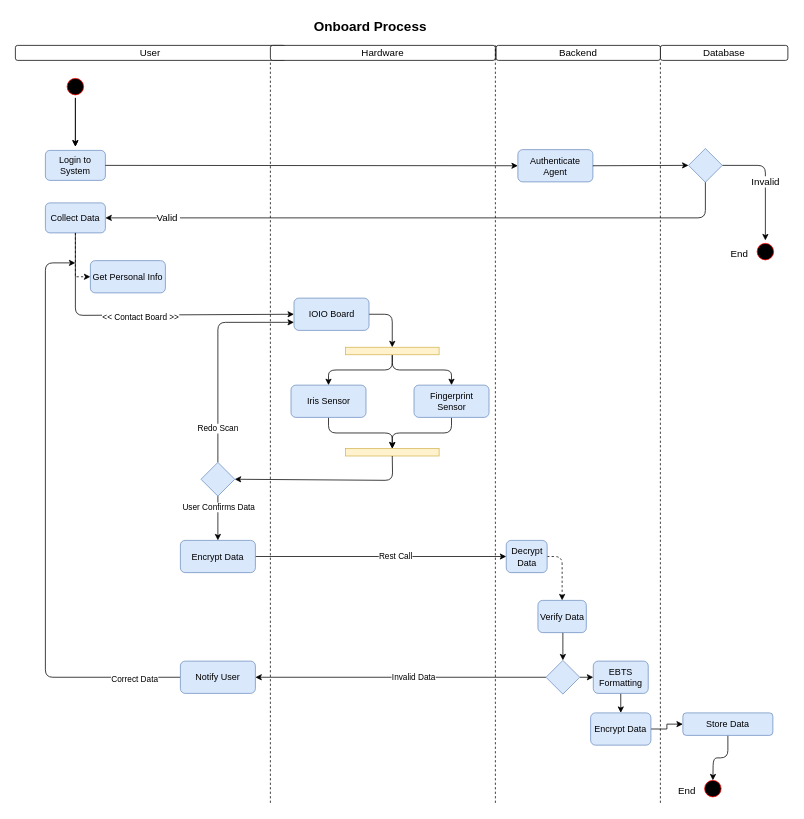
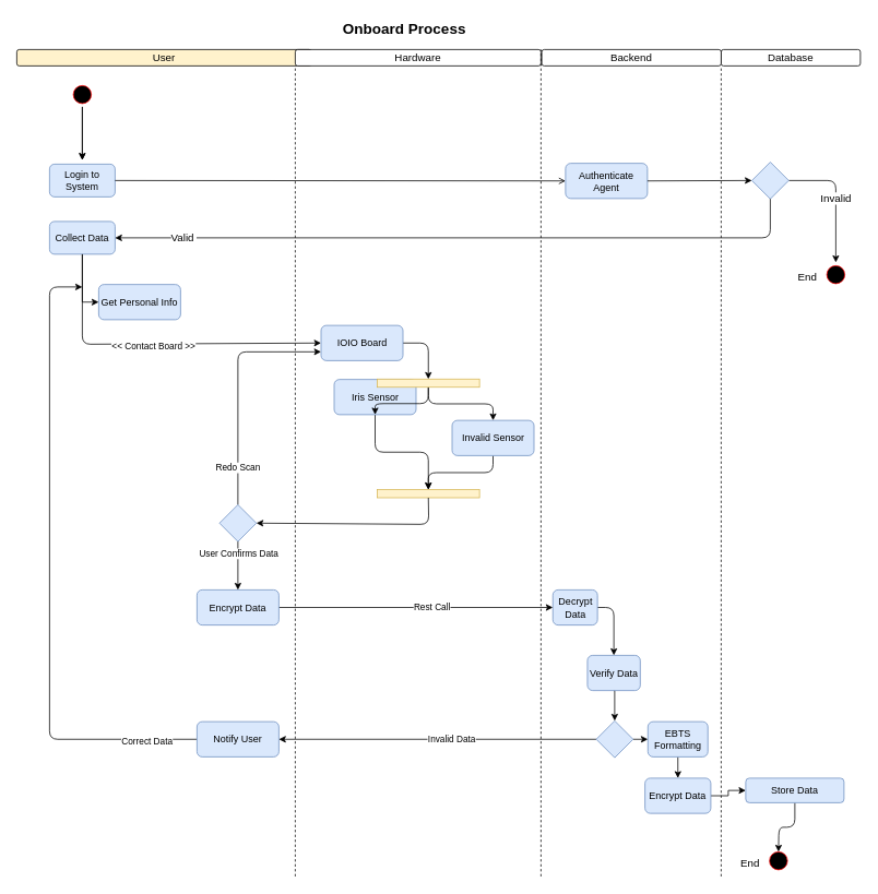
- <mxCell id="6" value="User" style="rounded=1;whiteSpace=wrap;html=1;fontSize=13;" parent="1" vertex="1"><mxGeometry x="20" y="60" width="360" height="20" as="geometry" /></mxCell>
+ <mxCell id="6" value="User" style="rounded=1;whiteSpace=wrap;html=1;fontSize=13;fillColor=#fff2cc;" parent="1" vertex="1"><mxGeometry x="20" y="60" width="360" height="20" as="geometry" /></mxCell>
- <mxCell id="49" value="" style="endArrow=classic;html=1;exitX=1;exitY=0.5;exitDx=0;exitDy=0;entryX=0;entryY=0.5;entryDx=0;entryDy=0;" parent="1" source="12" target="38" edge="1"><mxGeometry width="50" height="50" relative="1" as="geometry"><mxPoint x="590" y="220" as="sourcePoint" /><mxPoint x="640" y="170" as="targetPoint" /></mxGeometry></mxCell>
+ <mxCell id="49" value="" style="endArrow=open;html=1;exitX=1;exitY=0.5;exitDx=0;exitDy=0;entryX=0;entryY=0.5;entryDx=0;entryDy=0;" parent="1" source="12" target="38" edge="1"><mxGeometry width="50" height="50" relative="1" as="geometry"><mxPoint x="590" y="220" as="sourcePoint" /><mxPoint x="640" y="170" as="targetPoint" /></mxGeometry></mxCell>
- <mxCell id="17" style="edgeStyle=orthogonalEdgeStyle;rounded=0;orthogonalLoop=1;jettySize=auto;html=1;exitX=0.5;exitY=1;exitDx=0;exitDy=0;entryX=0;entryY=0.5;entryDx=0;entryDy=0;dashed=1;" parent="1" source="18" target="19" edge="1"><mxGeometry relative="1" as="geometry" /></mxCell>
+ <mxCell id="17" style="edgeStyle=orthogonalEdgeStyle;rounded=0;orthogonalLoop=1;jettySize=auto;html=1;exitX=0.5;exitY=1;exitDx=0;exitDy=0;entryX=0;entryY=0.5;entryDx=0;entryDy=0;" parent="1" source="18" target="19" edge="1"><mxGeometry relative="1" as="geometry" /></mxCell>
- <mxCell id="25" value="Iris Sensor" style="rounded=1;whiteSpace=wrap;html=1;fillColor=#dae8fc;strokeColor=#6c8ebf;" parent="1" vertex="1"><mxGeometry x="387.5" y="513" width="100" height="43" as="geometry" /></mxCell>
+ <mxCell id="25" value="Iris Sensor" style="rounded=1;whiteSpace=wrap;html=1;fillColor=#dae8fc;strokeColor=#6c8ebf;" parent="1" vertex="1"><mxGeometry x="407.5" y="463" width="100" height="43" as="geometry" /></mxCell>
- <mxCell id="30" value="Fingerprint Sensor" style="rounded=1;whiteSpace=wrap;html=1;fillColor=#dae8fc;strokeColor=#6c8ebf;" parent="1" vertex="1"><mxGeometry x="551.5" y="513" width="100" height="43" as="geometry" /></mxCell>
+ <mxCell id="30" value="Invalid Sensor" style="rounded=1;whiteSpace=wrap;html=1;fillColor=#dae8fc;strokeColor=#6c8ebf;" parent="1" vertex="1"><mxGeometry x="551.5" y="513" width="100" height="43" as="geometry" /></mxCell>
- <mxCell id="39" style="edgeStyle=orthogonalEdgeStyle;rounded=1;orthogonalLoop=1;jettySize=auto;html=1;exitX=1;exitY=0.5;exitDx=0;exitDy=0;entryX=0.5;entryY=0;entryDx=0;entryDy=0;dashed=1;" parent="1" source="40" target="44" edge="1"><mxGeometry relative="1" as="geometry" /></mxCell>
+ <mxCell id="39" style="edgeStyle=orthogonalEdgeStyle;rounded=1;orthogonalLoop=1;jettySize=auto;html=1;exitX=1;exitY=0.5;exitDx=0;exitDy=0;entryX=0.5;entryY=0;entryDx=0;entryDy=0;" parent="1" source="40" target="44" edge="1"><mxGeometry relative="1" as="geometry" /></mxCell>
